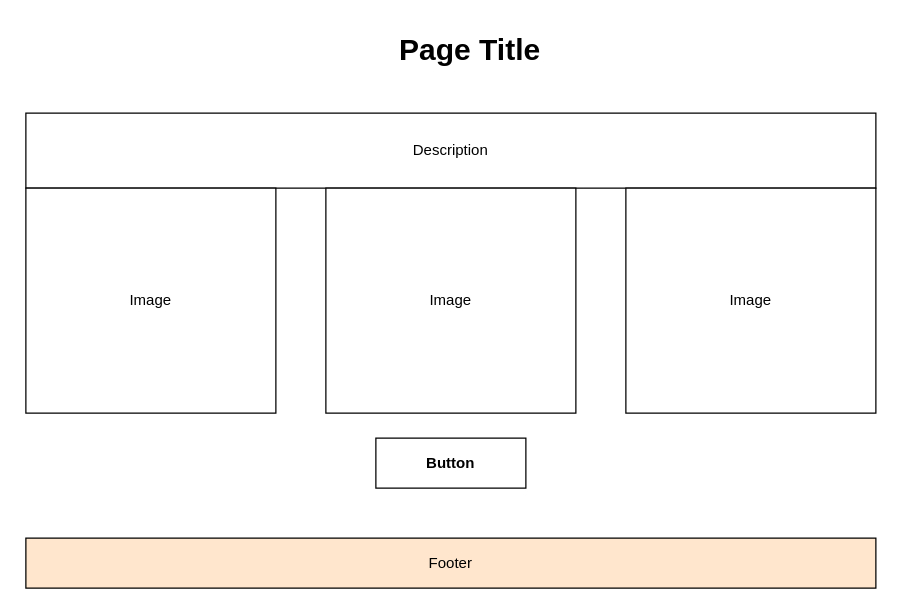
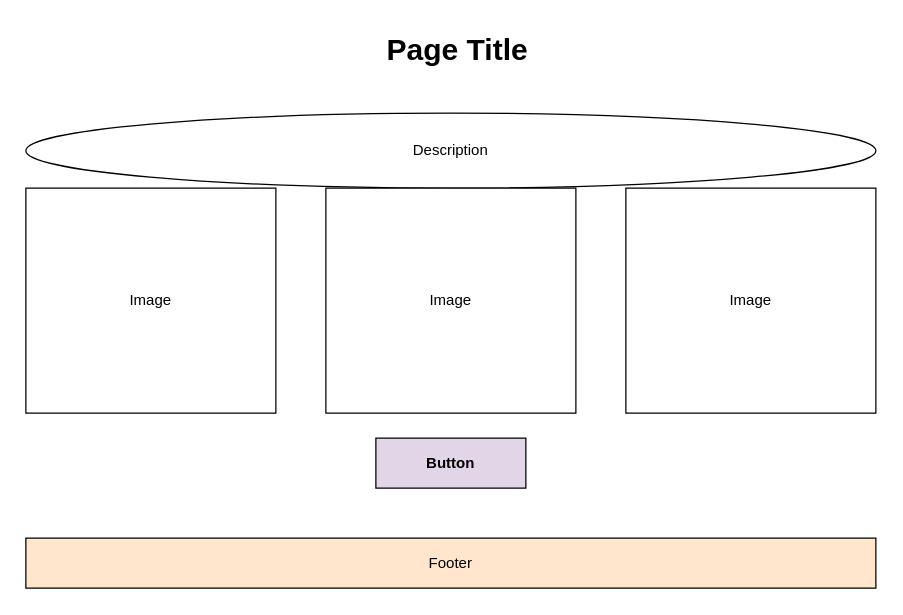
- <mxCell id="2" value="Page Title" style="text;strokeColor=none;fillColor=none;html=1;fontSize=24;fontStyle=1;verticalAlign=middle;align=center;" vertex="1" parent="1"><mxGeometry x="215" y="20" width="320" height="40" as="geometry" /></mxCell>
+ <mxCell id="2" value="Page Title" style="text;strokeColor=none;fillColor=none;html=1;fontSize=24;fontStyle=1;verticalAlign=middle;align=center;" vertex="1" parent="1"><mxGeometry x="205" y="20" width="320" height="40" as="geometry" /></mxCell>
- <mxCell id="3" value="Description" style="rounded=0;whiteSpace=wrap;html=1;" vertex="1" parent="1"><mxGeometry x="20" y="90" width="680" height="60" as="geometry" /></mxCell>
+ <mxCell id="3" value="Description" style="ellipse;whiteSpace=wrap;html=1;" vertex="1" parent="1"><mxGeometry x="20" y="90" width="680" height="60" as="geometry" /></mxCell>
- <mxCell id="7" value="Button" style="rounded=0;whiteSpace=wrap;html=1;fontStyle=1" vertex="1" parent="1"><mxGeometry x="300" y="350" width="120" height="40" as="geometry" /></mxCell>
+ <mxCell id="7" value="Button" style="rounded=0;whiteSpace=wrap;html=1;fontStyle=1;fillColor=#e1d5e7;" vertex="1" parent="1"><mxGeometry x="300" y="350" width="120" height="40" as="geometry" /></mxCell>
